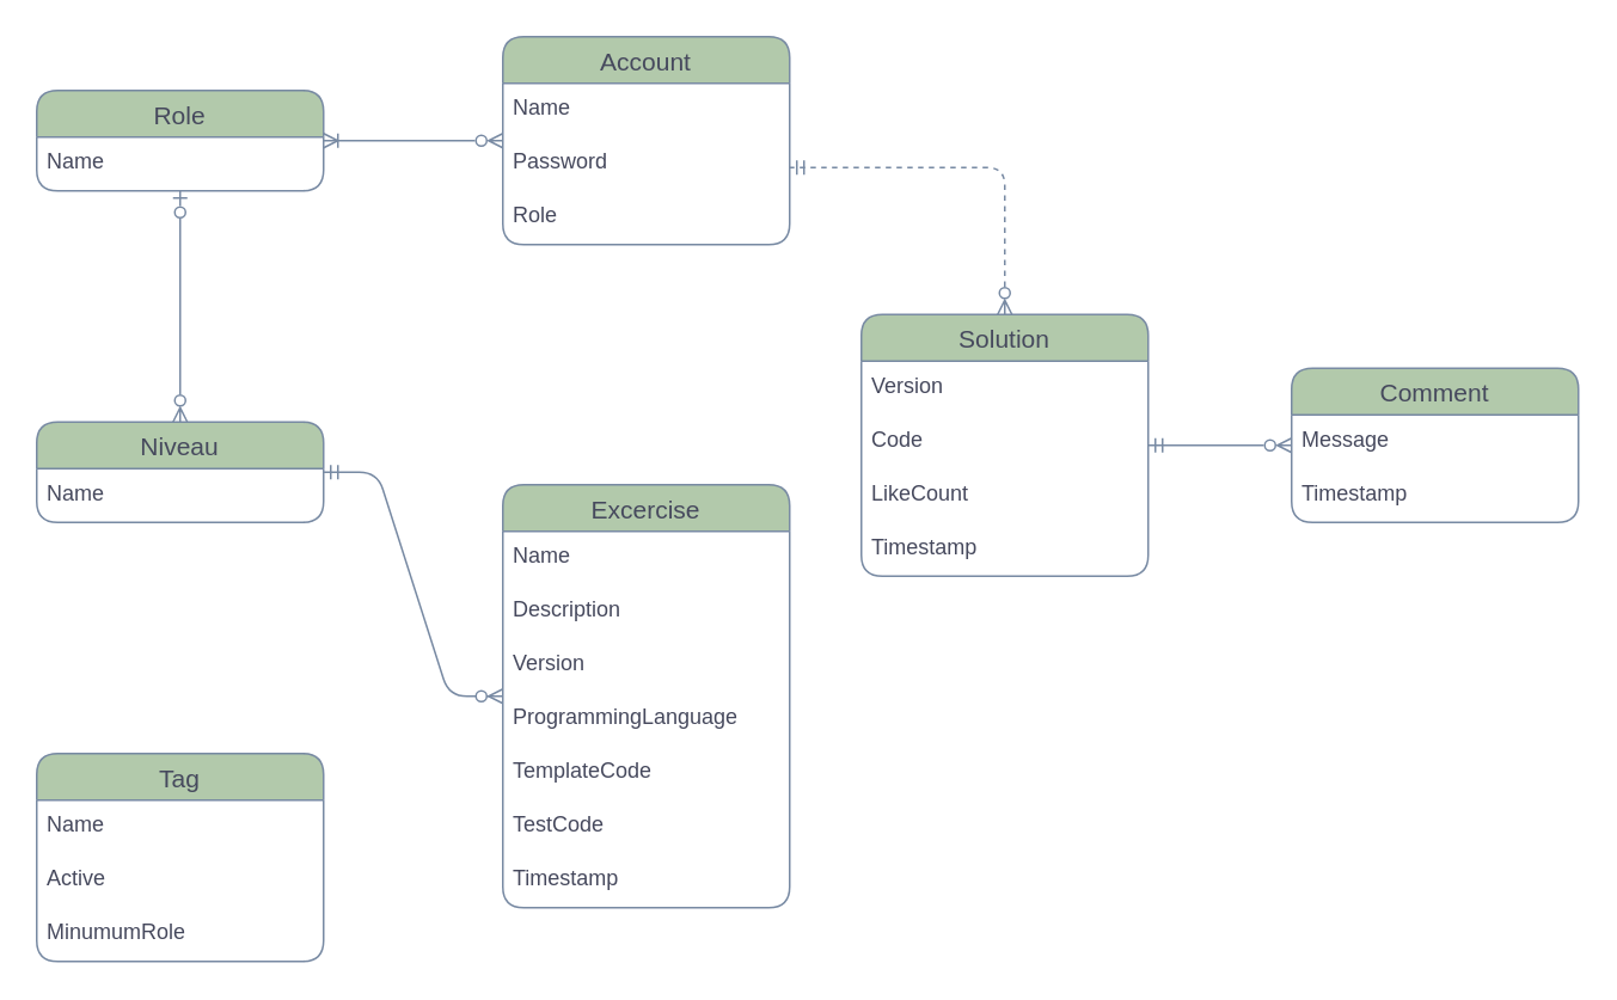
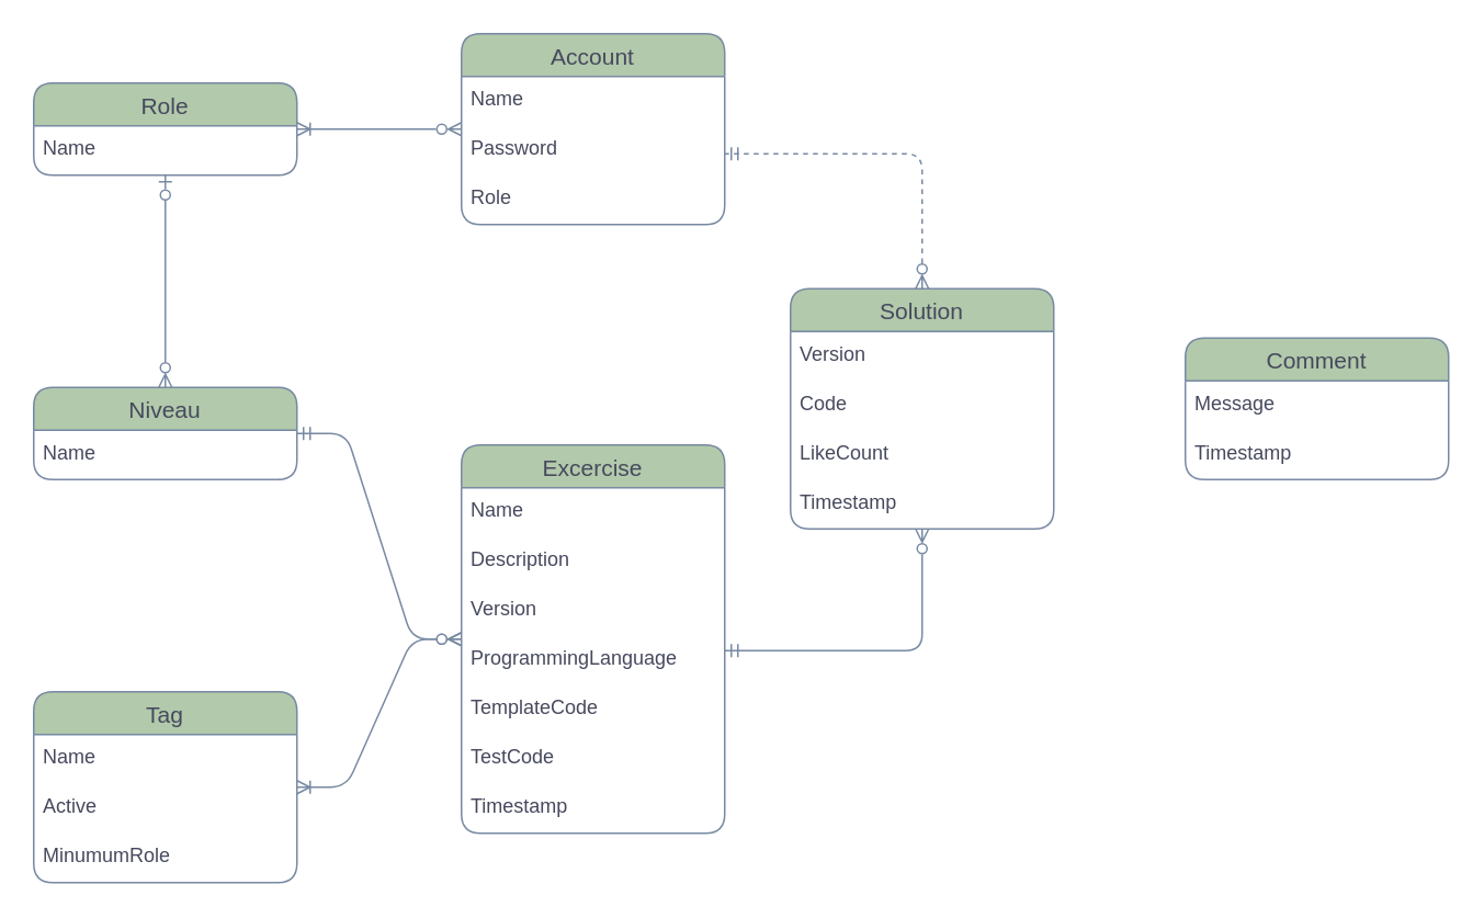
- <mxCell id="12" style="edgeStyle=orthogonalEdgeStyle;rounded=1;orthogonalLoop=1;jettySize=auto;html=1;endArrow=ERzeroToMany;endFill=0;startArrow=ERmandOne;startFill=0;labelBackgroundColor=none;strokeColor=#788AA3;fontColor=default;" parent="1" source="13" target="22" edge="1"><mxGeometry relative="1" as="geometry" /></mxCell>
+ <mxCell id="2" style="edgeStyle=orthogonalEdgeStyle;rounded=1;orthogonalLoop=1;jettySize=auto;html=1;endArrow=ERzeroToMany;endFill=0;startArrow=ERmandOne;startFill=0;labelBackgroundColor=none;strokeColor=#788AA3;fontColor=default;" parent="1" source="3" target="13" edge="1"><mxGeometry relative="1" as="geometry"><Array as="points"><mxPoint x="560" y="395" /></Array></mxGeometry></mxCell>
+ <mxCell id="25" value="" style="edgeStyle=entityRelationEdgeStyle;fontSize=12;html=1;endArrow=ERoneToMany;startArrow=ERzeroToMany;rounded=1;labelBackgroundColor=none;strokeColor=#788AA3;fontColor=default;" parent="1" source="3" target="18" edge="1"><mxGeometry width="100" height="100" relative="1" as="geometry"><mxPoint x="460" y="445" as="sourcePoint" /><mxPoint x="560" y="345" as="targetPoint" /></mxGeometry></mxCell>
